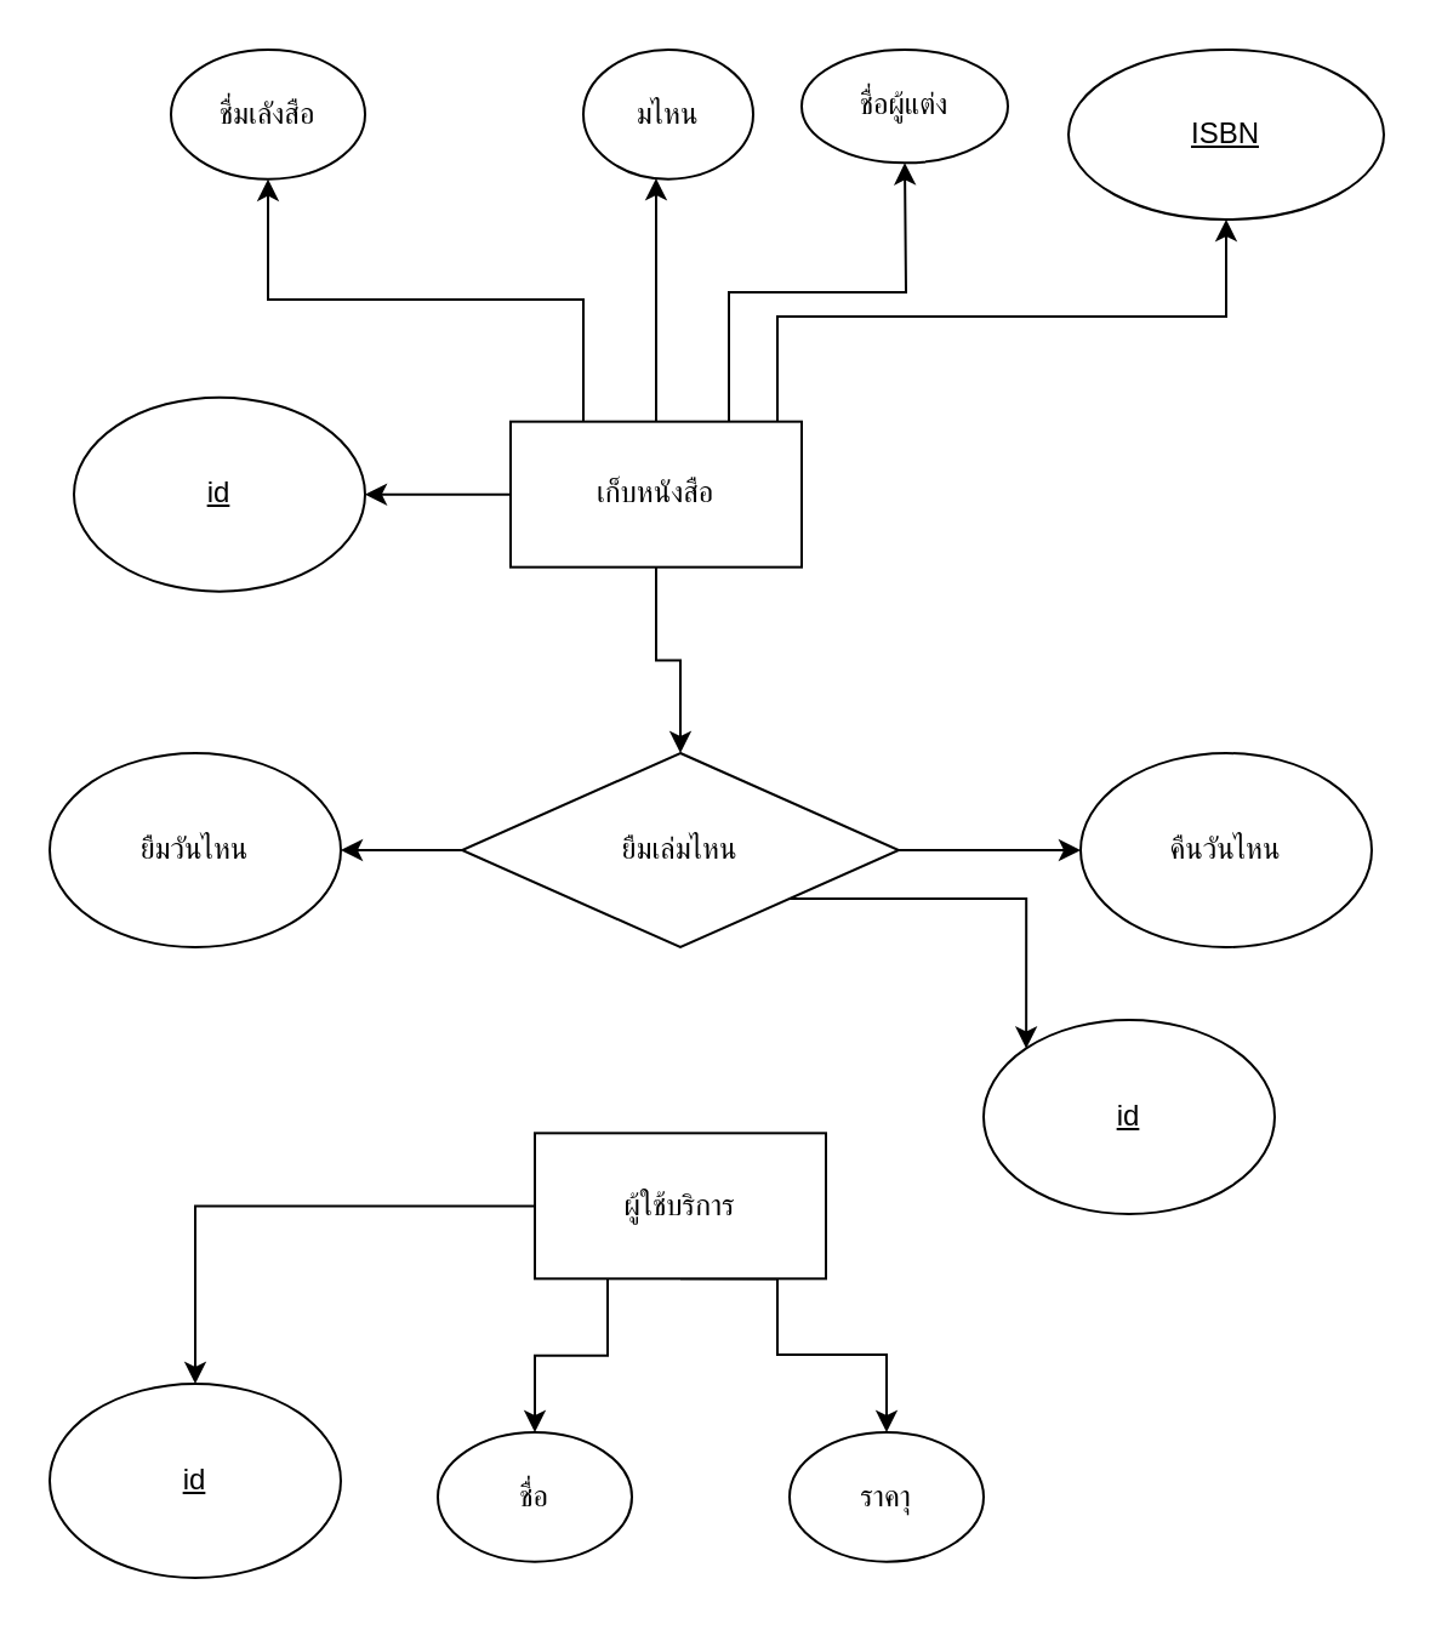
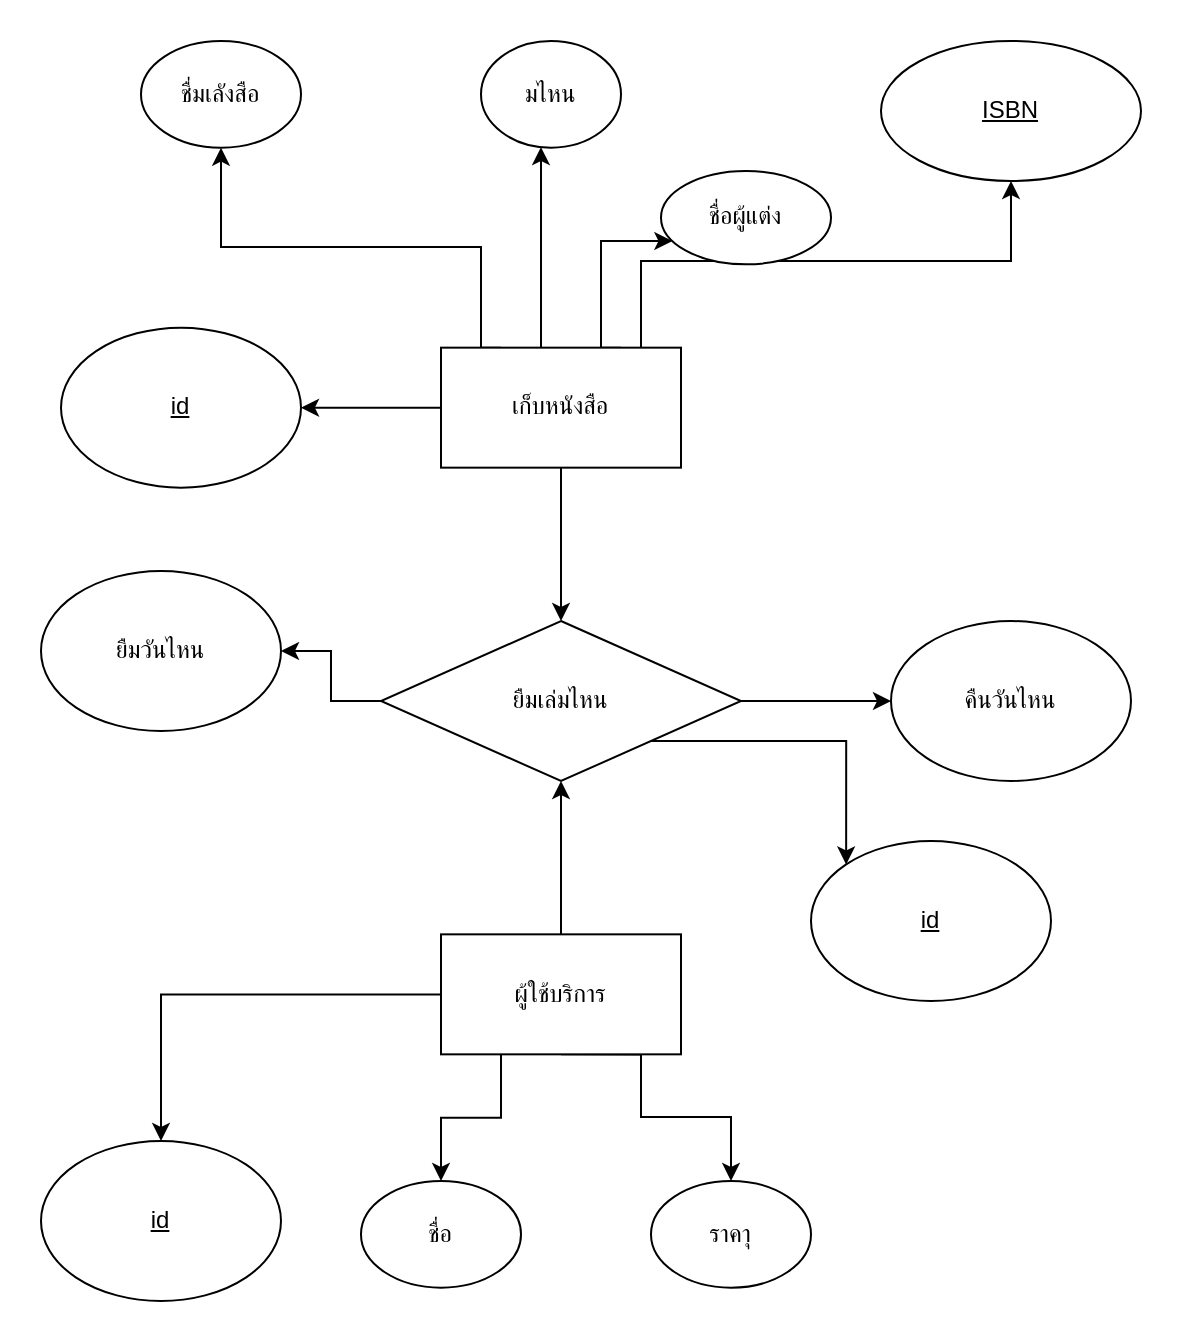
- <mxCell id="17" value="ชื่อผู้แต่ง" style="ellipse;whiteSpace=wrap;html=1;" vertex="1" parent="1"><mxGeometry x="330" y="20" width="85" height="46.67" as="geometry" /></mxCell>
+ <mxCell id="17" value="ชื่อผู้แต่ง" style="ellipse;whiteSpace=wrap;html=1;" vertex="1" parent="1"><mxGeometry x="330" y="85" width="85" height="46.67" as="geometry" /></mxCell>
- <mxCell id="8" value="เก็บหนังสือ&lt;br&gt;" style="rounded=0;whiteSpace=wrap;html=1;" vertex="1" parent="1"><mxGeometry x="210" y="173.33" width="120" height="60" as="geometry" /></mxCell>
+ <mxCell id="8" value="เก็บหนังสือ&lt;br&gt;" style="rounded=0;whiteSpace=wrap;html=1;" vertex="1" parent="1"><mxGeometry x="220" y="173.33" width="120" height="60" as="geometry" /></mxCell>
- <mxCell id="24" value="ยืมวันไหน" style="ellipse;whiteSpace=wrap;html=1;" vertex="1" parent="1"><mxGeometry x="20" y="310" width="120" height="80" as="geometry" /></mxCell>
+ <mxCell id="24" value="ยืมวันไหน" style="ellipse;whiteSpace=wrap;html=1;" vertex="1" parent="1"><mxGeometry x="20" y="285" width="120" height="80" as="geometry" /></mxCell>
+ <mxCell id="10" value="" style="edgeStyle=orthogonalEdgeStyle;rounded=0;orthogonalLoop=1;jettySize=auto;html=1;" edge="1" parent="1" source="13" target="23"><mxGeometry relative="1" as="geometry" /></mxCell>
